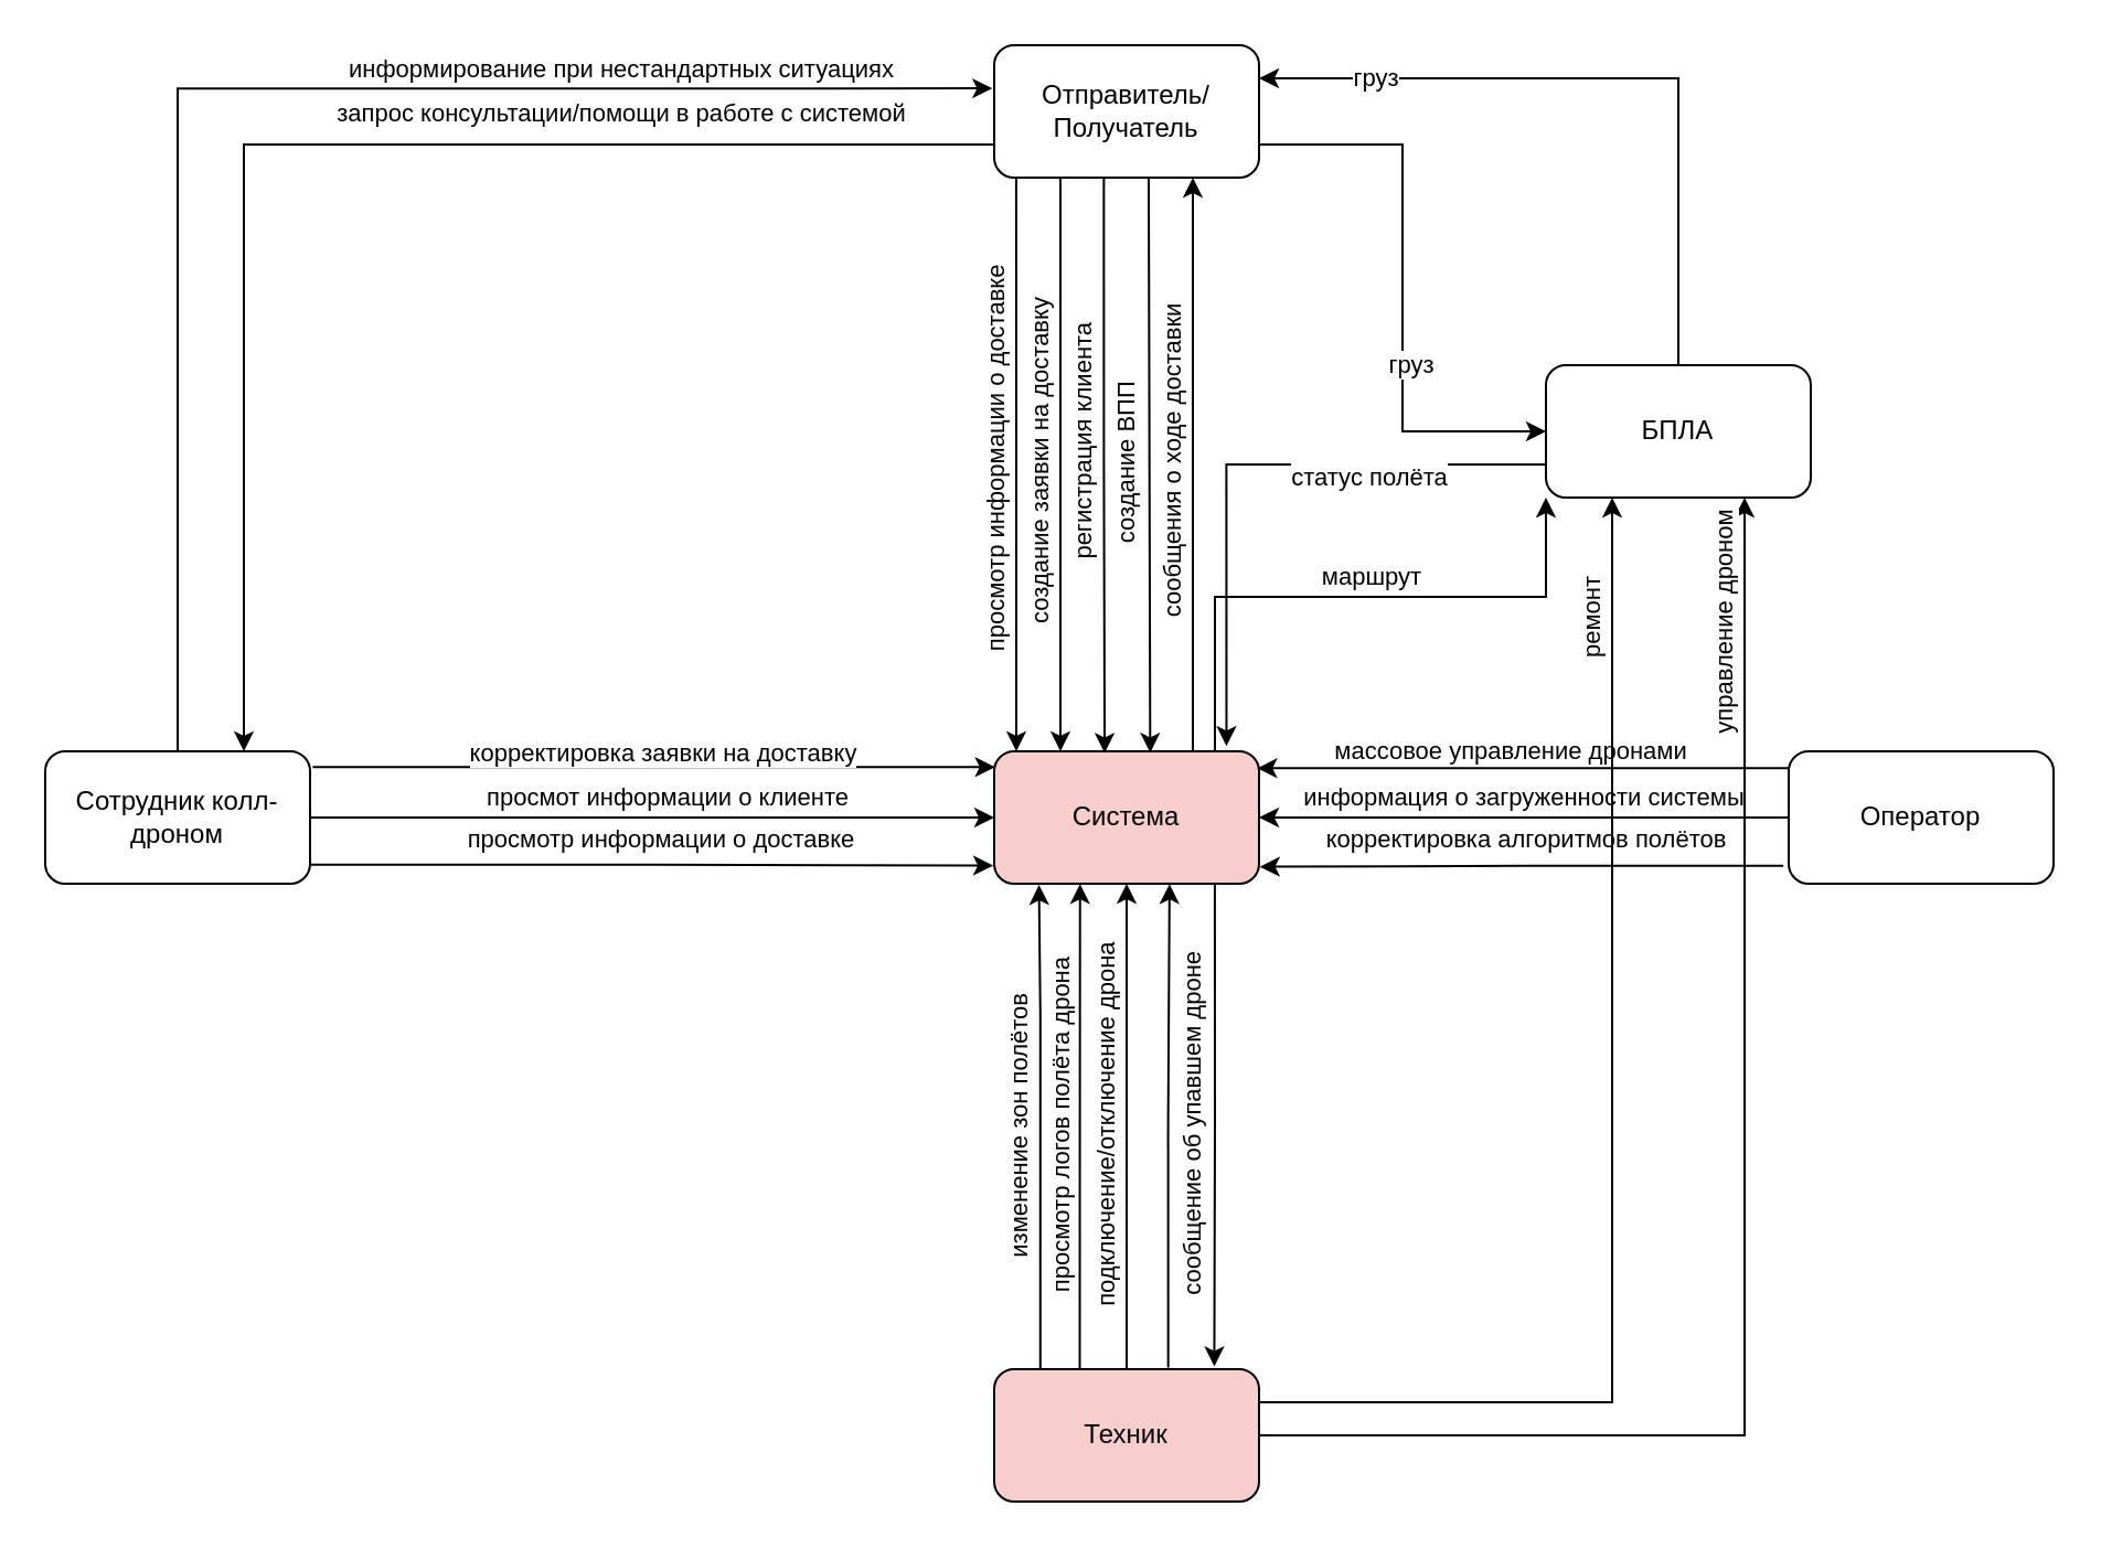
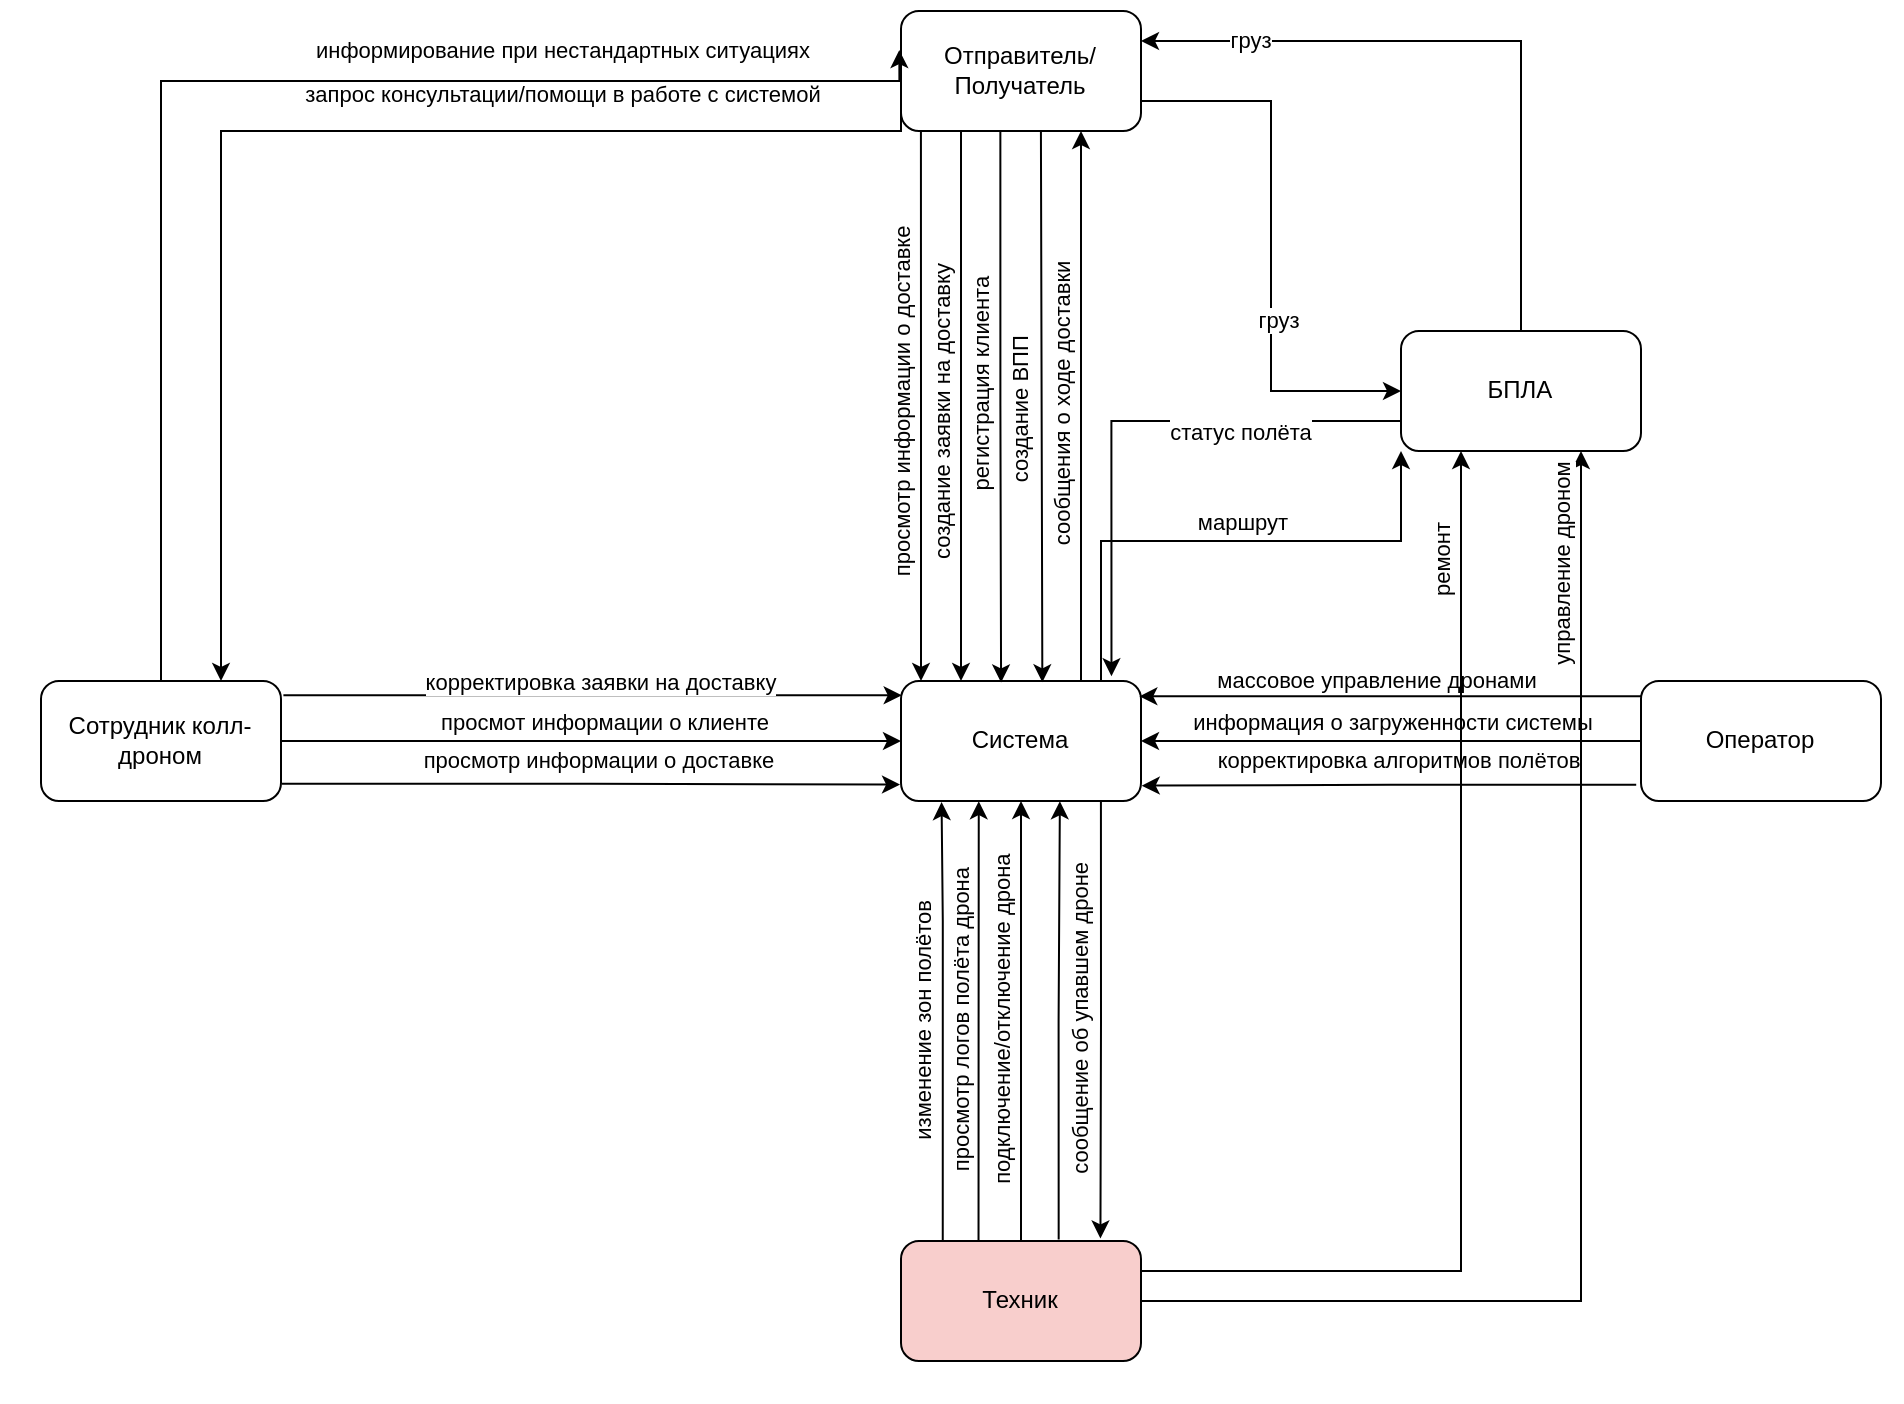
- <mxCell id="17" value="Отправитель/Получатель" style="rounded=1;whiteSpace=wrap;html=1;" parent="1" vertex="1"><mxGeometry x="450" y="20" width="120" height="60" as="geometry" /></mxCell>
+ <mxCell id="17" value="Отправитель/Получатель" style="rounded=1;whiteSpace=wrap;html=1;" parent="1" vertex="1"><mxGeometry x="450" y="5" width="120" height="60" as="geometry" /></mxCell>
- <mxCell id="6" value="Система" style="rounded=1;whiteSpace=wrap;html=1;fillColor=#f8cecc;" parent="1" vertex="1"><mxGeometry x="450" y="340" width="120" height="60" as="geometry" /></mxCell>
+ <mxCell id="6" value="Система" style="rounded=1;whiteSpace=wrap;html=1;" parent="1" vertex="1"><mxGeometry x="450" y="340" width="120" height="60" as="geometry" /></mxCell>
- <mxCell id="24" value="Оператор" style="rounded=1;whiteSpace=wrap;html=1;" parent="1" vertex="1"><mxGeometry x="810" y="340" width="120" height="60" as="geometry" /></mxCell>
+ <mxCell id="24" value="Оператор" style="rounded=1;whiteSpace=wrap;html=1;" parent="1" vertex="1"><mxGeometry x="820" y="340" width="120" height="60" as="geometry" /></mxCell>
